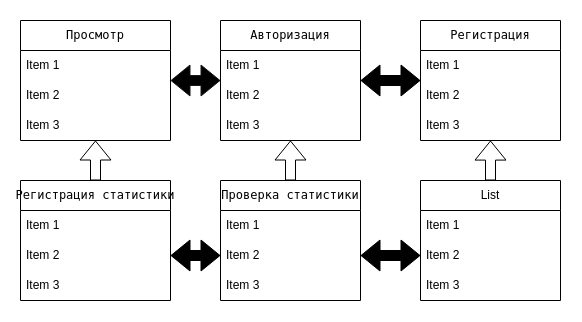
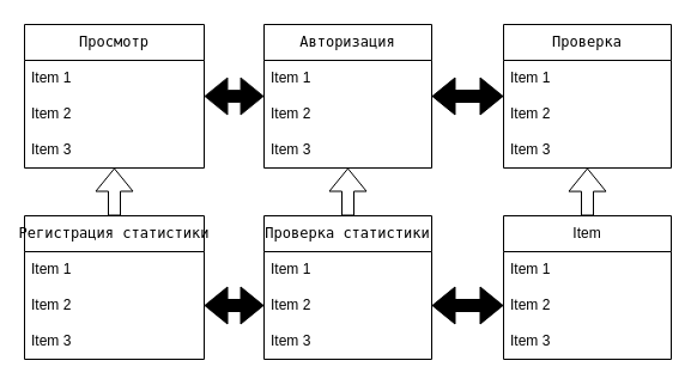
- <mxCell id="10" value="&lt;pre&gt;Регистрация&lt;/pre&gt;" style="swimlane;fontStyle=0;childLayout=stackLayout;horizontal=1;startSize=30;horizontalStack=0;resizeParent=1;resizeParentMax=0;resizeLast=0;collapsible=1;marginBottom=0;whiteSpace=wrap;html=1;" vertex="1" parent="1"><mxGeometry x="420" y="20" width="140" height="120" as="geometry" /></mxCell>
+ <mxCell id="10" value="&lt;pre&gt;Проверка&lt;/pre&gt;" style="swimlane;fontStyle=0;childLayout=stackLayout;horizontal=1;startSize=30;horizontalStack=0;resizeParent=1;resizeParentMax=0;resizeLast=0;collapsible=1;marginBottom=0;whiteSpace=wrap;html=1;" vertex="1" parent="1"><mxGeometry x="420" y="20" width="140" height="120" as="geometry" /></mxCell>
- <mxCell id="22" value="List" style="swimlane;fontStyle=0;childLayout=stackLayout;horizontal=1;startSize=30;horizontalStack=0;resizeParent=1;resizeParentMax=0;resizeLast=0;collapsible=1;marginBottom=0;whiteSpace=wrap;html=1;" vertex="1" parent="1"><mxGeometry x="420" y="180" width="140" height="120" as="geometry" /></mxCell>
+ <mxCell id="22" value="Item" style="swimlane;fontStyle=0;childLayout=stackLayout;horizontal=1;startSize=30;horizontalStack=0;resizeParent=1;resizeParentMax=0;resizeLast=0;collapsible=1;marginBottom=0;whiteSpace=wrap;html=1;" vertex="1" parent="1"><mxGeometry x="420" y="180" width="140" height="120" as="geometry" /></mxCell>
